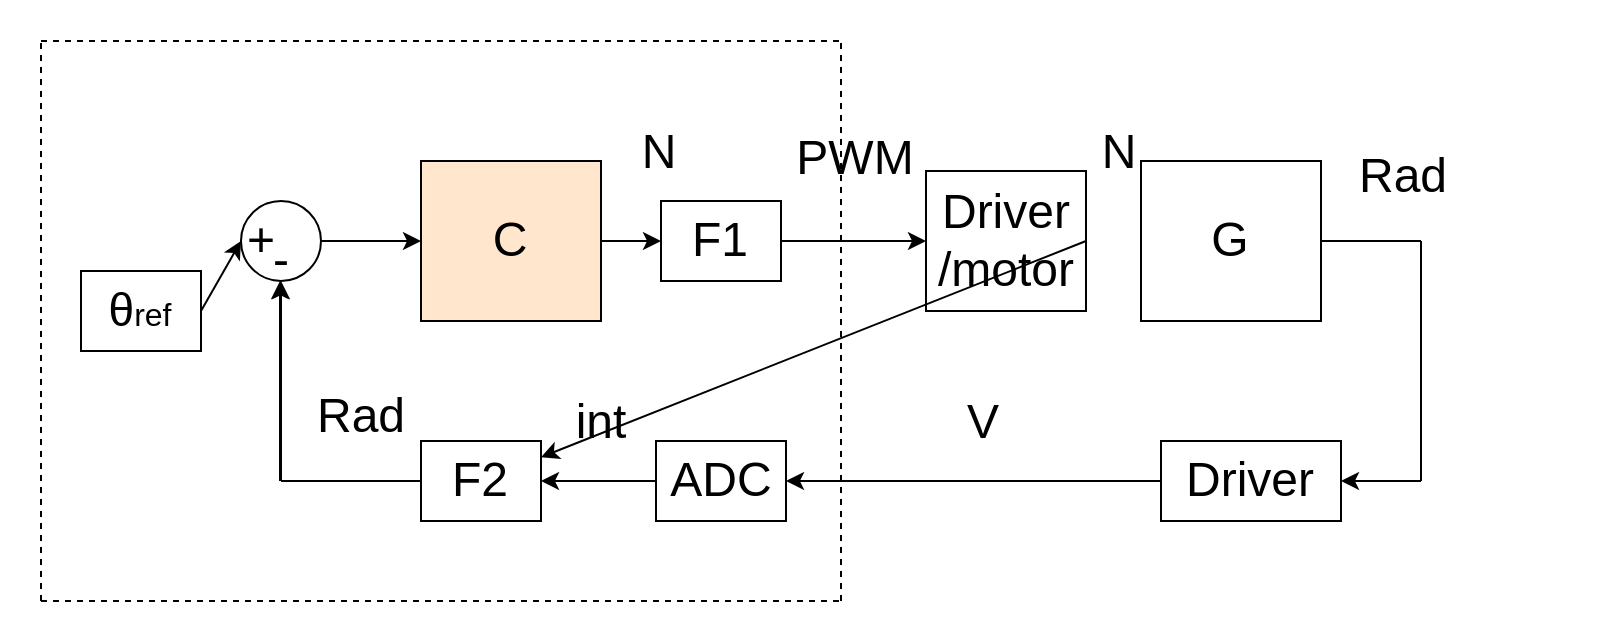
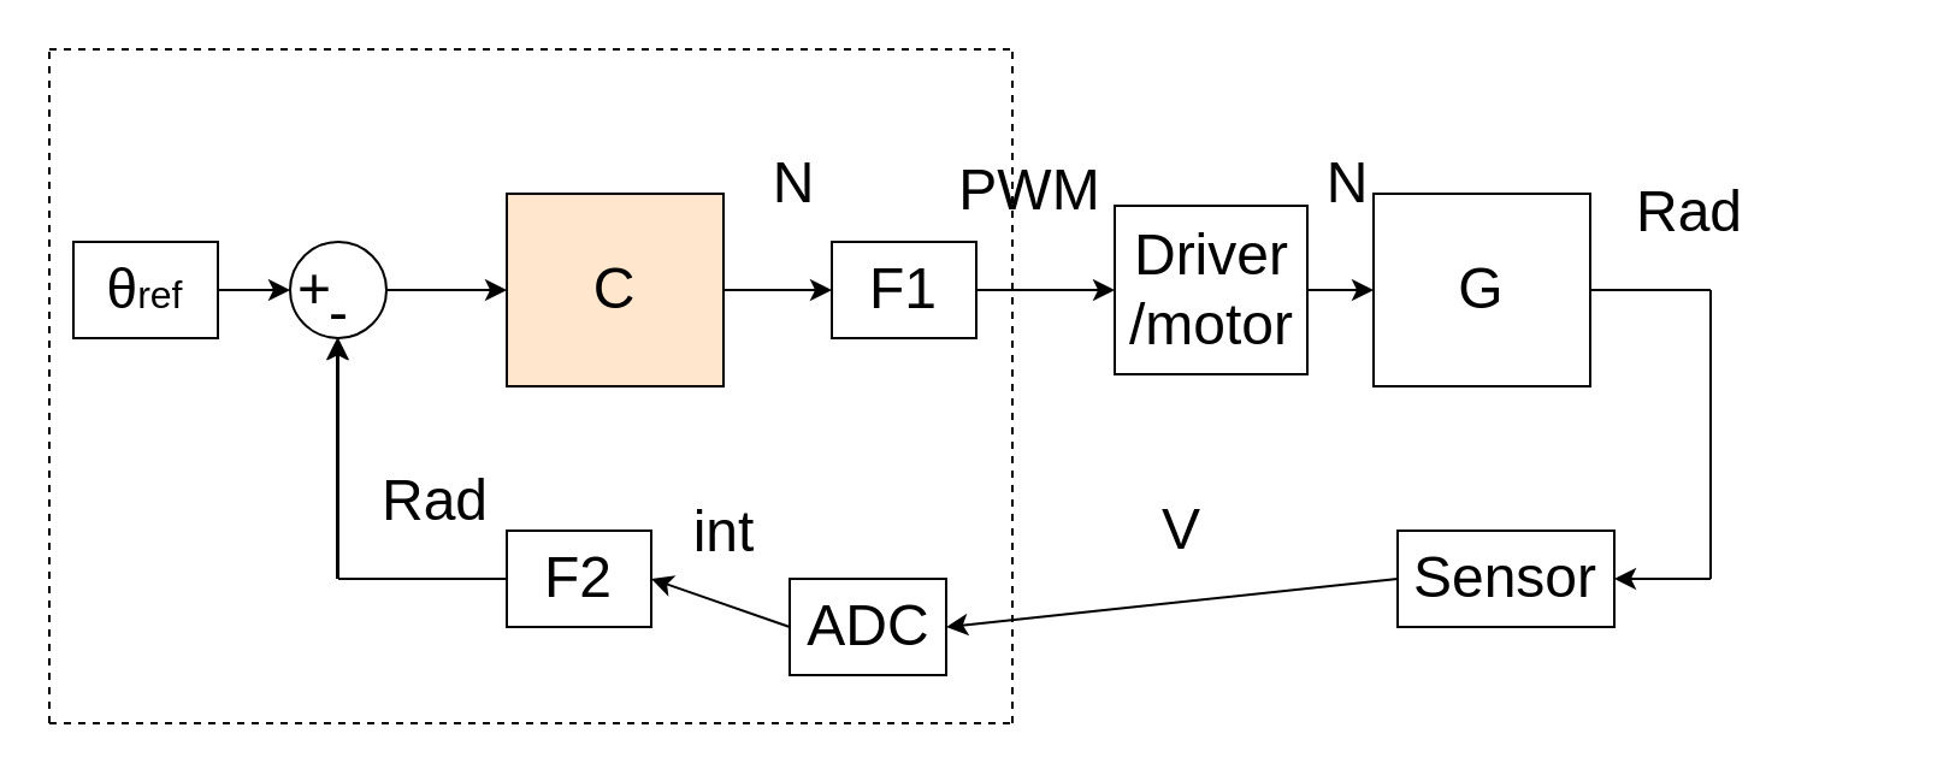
- <mxCell id="3" value="F1" style="rounded=0;whiteSpace=wrap;html=1;fontSize=24;" vertex="1" parent="1"><mxGeometry x="330" y="100" width="60" height="40" as="geometry" /></mxCell>
+ <mxCell id="3" value="F1" style="rounded=0;whiteSpace=wrap;html=1;fontSize=24;" vertex="1" parent="1"><mxGeometry x="345" y="100" width="60" height="40" as="geometry" /></mxCell>
- <mxCell id="9" value="&lt;h1 class=&quot;mb-0&quot; style=&quot;font-size: 24px;&quot;&gt;&lt;span style=&quot;font-weight: normal; font-size: 23px;&quot;&gt;θ&lt;/span&gt;&lt;font size=&quot;1&quot;&gt;&lt;span style=&quot;font-weight: normal;&quot;&gt;&lt;font style=&quot;font-size: 16px;&quot;&gt;ref&lt;/font&gt;&lt;/span&gt;&lt;/font&gt;&lt;/h1&gt;" style="rounded=0;whiteSpace=wrap;html=1;fontSize=24;" vertex="1" parent="1"><mxGeometry x="40" y="135" width="60" height="40" as="geometry" /></mxCell>
+ <mxCell id="9" value="&lt;h1 class=&quot;mb-0&quot; style=&quot;font-size: 24px;&quot;&gt;&lt;span style=&quot;font-weight: normal; font-size: 23px;&quot;&gt;θ&lt;/span&gt;&lt;font size=&quot;1&quot;&gt;&lt;span style=&quot;font-weight: normal;&quot;&gt;&lt;font style=&quot;font-size: 16px;&quot;&gt;ref&lt;/font&gt;&lt;/span&gt;&lt;/font&gt;&lt;/h1&gt;" style="rounded=0;whiteSpace=wrap;html=1;fontSize=24;" vertex="1" parent="1"><mxGeometry x="30" y="100" width="60" height="40" as="geometry" /></mxCell>
- <mxCell id="26" value="" style="endArrow=classic;html=1;rounded=0;exitX=1;exitY=0.5;exitDx=0;exitDy=0;" edge="1" parent="1" source="4" target="8"><mxGeometry width="50" height="50" relative="1" as="geometry"><mxPoint x="410" y="130" as="sourcePoint" /><mxPoint x="480" y="130" as="targetPoint" /></mxGeometry></mxCell>
+ <mxCell id="26" value="" style="endArrow=classic;html=1;rounded=0;exitX=1;exitY=0.5;exitDx=0;exitDy=0;entryX=0;entryY=0.5;entryDx=0;entryDy=0;" edge="1" parent="1" source="4" target="5"><mxGeometry width="50" height="50" relative="1" as="geometry"><mxPoint x="410" y="130" as="sourcePoint" /><mxPoint x="480" y="130" as="targetPoint" /></mxGeometry></mxCell>
- <mxCell id="7" value="ADC" style="rounded=0;whiteSpace=wrap;html=1;fontSize=24;" vertex="1" parent="1"><mxGeometry x="327.5" y="220" width="65" height="40" as="geometry" /></mxCell>
+ <mxCell id="7" value="ADC" style="rounded=0;whiteSpace=wrap;html=1;fontSize=24;" vertex="1" parent="1"><mxGeometry x="327.5" y="240" width="65" height="40" as="geometry" /></mxCell>
- <mxCell id="6" value="Driver" style="rounded=0;whiteSpace=wrap;html=1;fontSize=24;" vertex="1" parent="1"><mxGeometry x="580" y="220" width="90" height="40" as="geometry" /></mxCell>
+ <mxCell id="6" value="Sensor" style="rounded=0;whiteSpace=wrap;html=1;fontSize=24;" vertex="1" parent="1"><mxGeometry x="580" y="220" width="90" height="40" as="geometry" /></mxCell>
